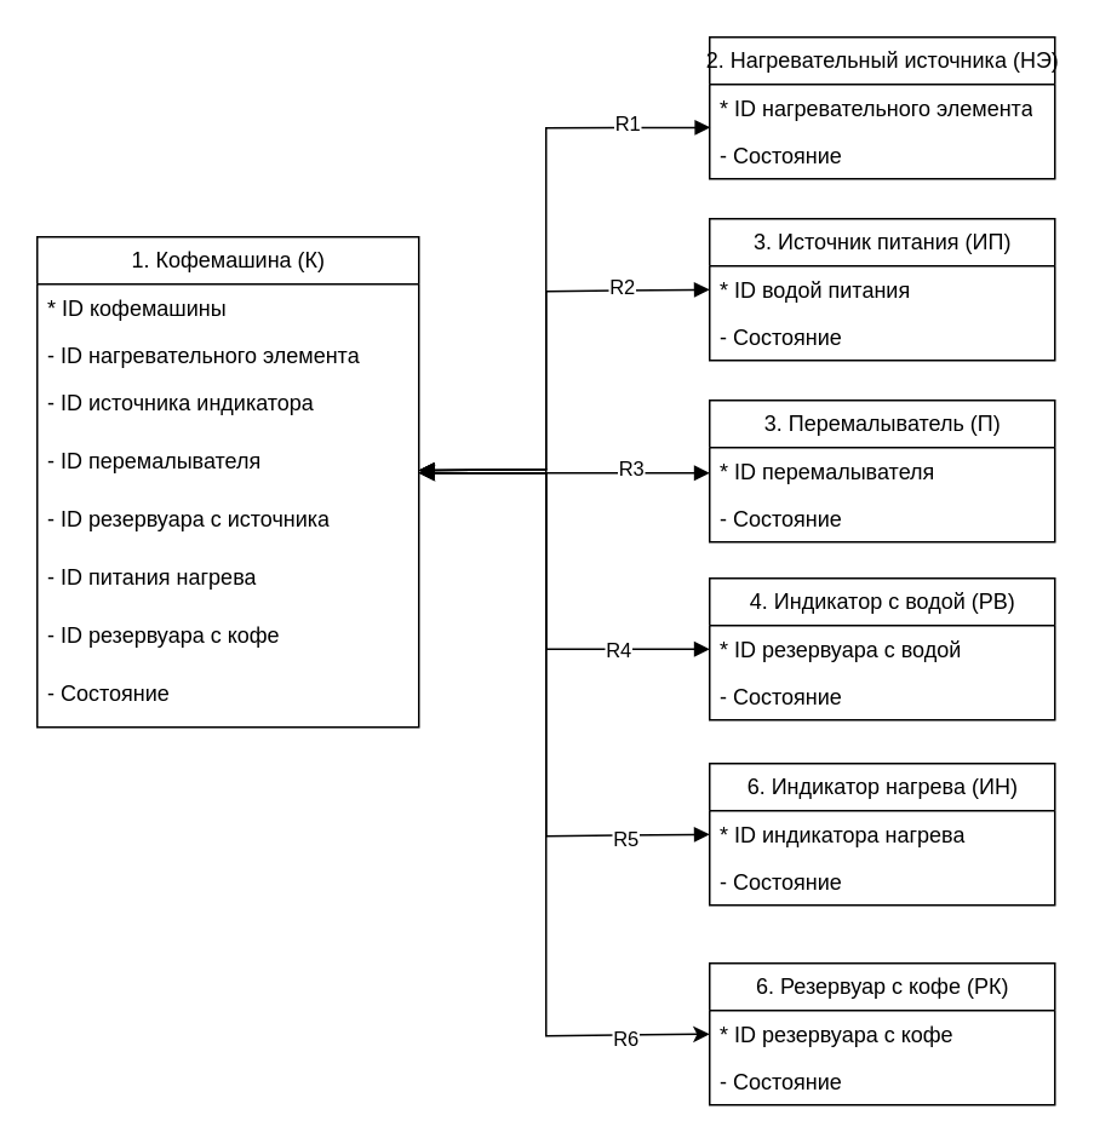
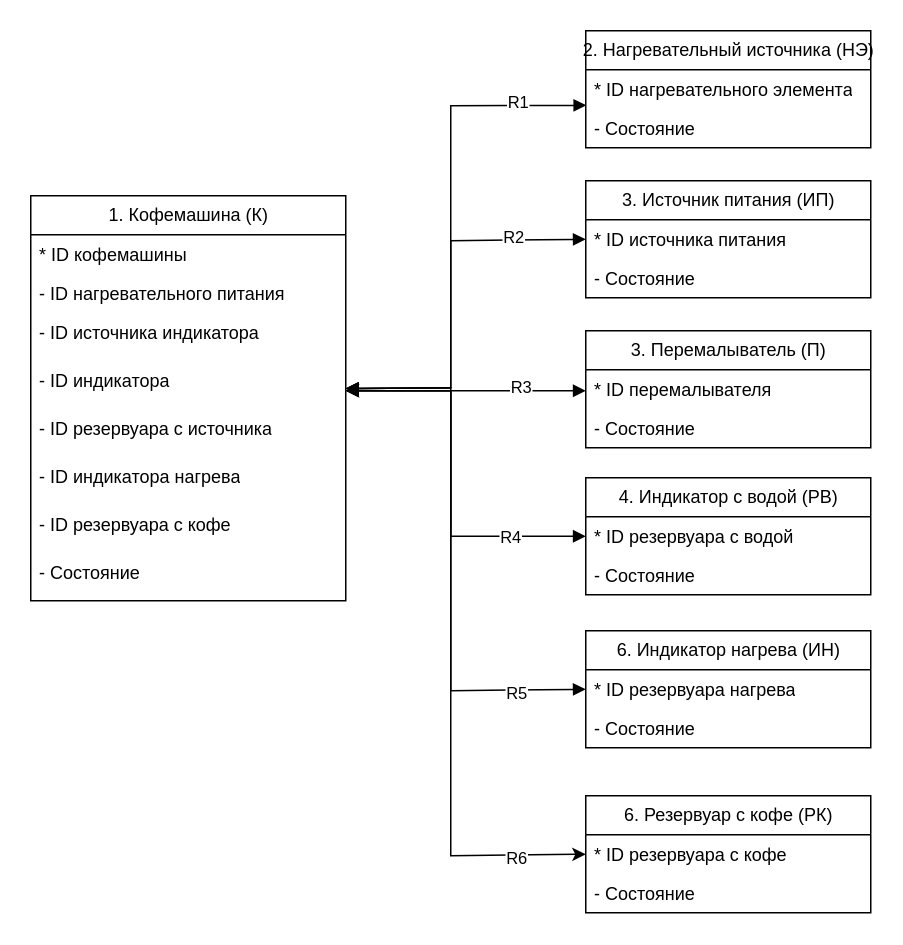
- <mxCell id="15" value="* ID водой питания" style="text;strokeColor=none;fillColor=none;align=left;verticalAlign=top;spacingLeft=4;spacingRight=4;overflow=hidden;rotatable=0;points=[[0,0.5],[1,0.5]];portConstraint=eastwest;whiteSpace=wrap;html=1;" parent="14" vertex="1"><mxGeometry y="26" width="190" height="26" as="geometry" /></mxCell>
+ <mxCell id="15" value="* ID источника питания" style="text;strokeColor=none;fillColor=none;align=left;verticalAlign=top;spacingLeft=4;spacingRight=4;overflow=hidden;rotatable=0;points=[[0,0.5],[1,0.5]];portConstraint=eastwest;whiteSpace=wrap;html=1;" parent="14" vertex="1"><mxGeometry y="26" width="190" height="26" as="geometry" /></mxCell>
- <mxCell id="4" value="- ID нагревательного элемента" style="text;strokeColor=none;fillColor=none;align=left;verticalAlign=top;spacingLeft=4;spacingRight=4;overflow=hidden;rotatable=0;points=[[0,0.5],[1,0.5]];portConstraint=eastwest;whiteSpace=wrap;html=1;" parent="2" vertex="1"><mxGeometry y="52" width="210" height="26" as="geometry" /></mxCell>
+ <mxCell id="4" value="- ID нагревательного питания" style="text;strokeColor=none;fillColor=none;align=left;verticalAlign=top;spacingLeft=4;spacingRight=4;overflow=hidden;rotatable=0;points=[[0,0.5],[1,0.5]];portConstraint=eastwest;whiteSpace=wrap;html=1;" parent="2" vertex="1"><mxGeometry y="52" width="210" height="26" as="geometry" /></mxCell>
- <mxCell id="6" value="- ID перемалывателя" style="text;strokeColor=none;fillColor=none;align=left;verticalAlign=top;spacingLeft=4;spacingRight=4;overflow=hidden;rotatable=0;points=[[0,0.5],[1,0.5]];portConstraint=eastwest;whiteSpace=wrap;html=1;" parent="2" vertex="1"><mxGeometry y="110" width="210" height="32" as="geometry" /></mxCell>
+ <mxCell id="6" value="- ID индикатора" style="text;strokeColor=none;fillColor=none;align=left;verticalAlign=top;spacingLeft=4;spacingRight=4;overflow=hidden;rotatable=0;points=[[0,0.5],[1,0.5]];portConstraint=eastwest;whiteSpace=wrap;html=1;" parent="2" vertex="1"><mxGeometry y="110" width="210" height="32" as="geometry" /></mxCell>
- <mxCell id="8" value="- ID питания нагрева" style="text;strokeColor=none;fillColor=none;align=left;verticalAlign=top;spacingLeft=4;spacingRight=4;overflow=hidden;rotatable=0;points=[[0,0.5],[1,0.5]];portConstraint=eastwest;whiteSpace=wrap;html=1;" parent="2" vertex="1"><mxGeometry y="174" width="210" height="32" as="geometry" /></mxCell>
+ <mxCell id="8" value="- ID индикатора нагрева" style="text;strokeColor=none;fillColor=none;align=left;verticalAlign=top;spacingLeft=4;spacingRight=4;overflow=hidden;rotatable=0;points=[[0,0.5],[1,0.5]];portConstraint=eastwest;whiteSpace=wrap;html=1;" parent="2" vertex="1"><mxGeometry y="174" width="210" height="32" as="geometry" /></mxCell>
- <mxCell id="24" value="* ID индикатора нагрева" style="text;strokeColor=none;fillColor=none;align=left;verticalAlign=top;spacingLeft=4;spacingRight=4;overflow=hidden;rotatable=0;points=[[0,0.5],[1,0.5]];portConstraint=eastwest;whiteSpace=wrap;html=1;" parent="23" vertex="1"><mxGeometry y="26" width="190" height="26" as="geometry" /></mxCell>
+ <mxCell id="24" value="* ID резервуара нагрева" style="text;strokeColor=none;fillColor=none;align=left;verticalAlign=top;spacingLeft=4;spacingRight=4;overflow=hidden;rotatable=0;points=[[0,0.5],[1,0.5]];portConstraint=eastwest;whiteSpace=wrap;html=1;" parent="23" vertex="1"><mxGeometry y="26" width="190" height="26" as="geometry" /></mxCell>
